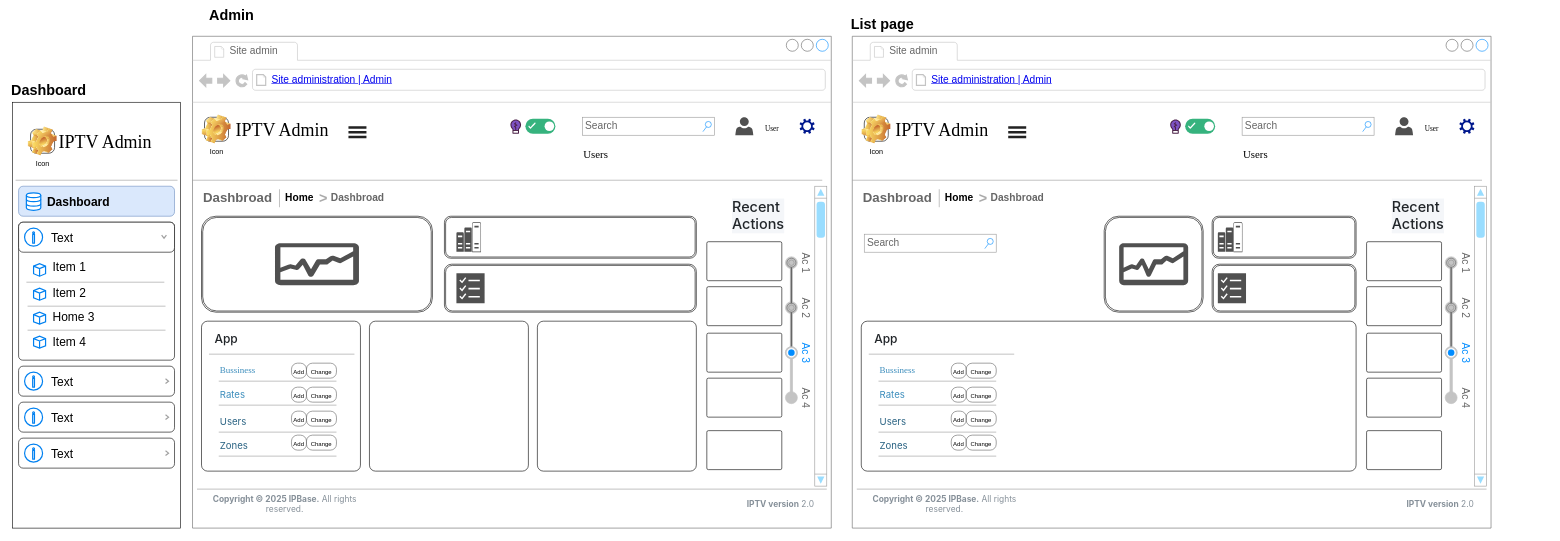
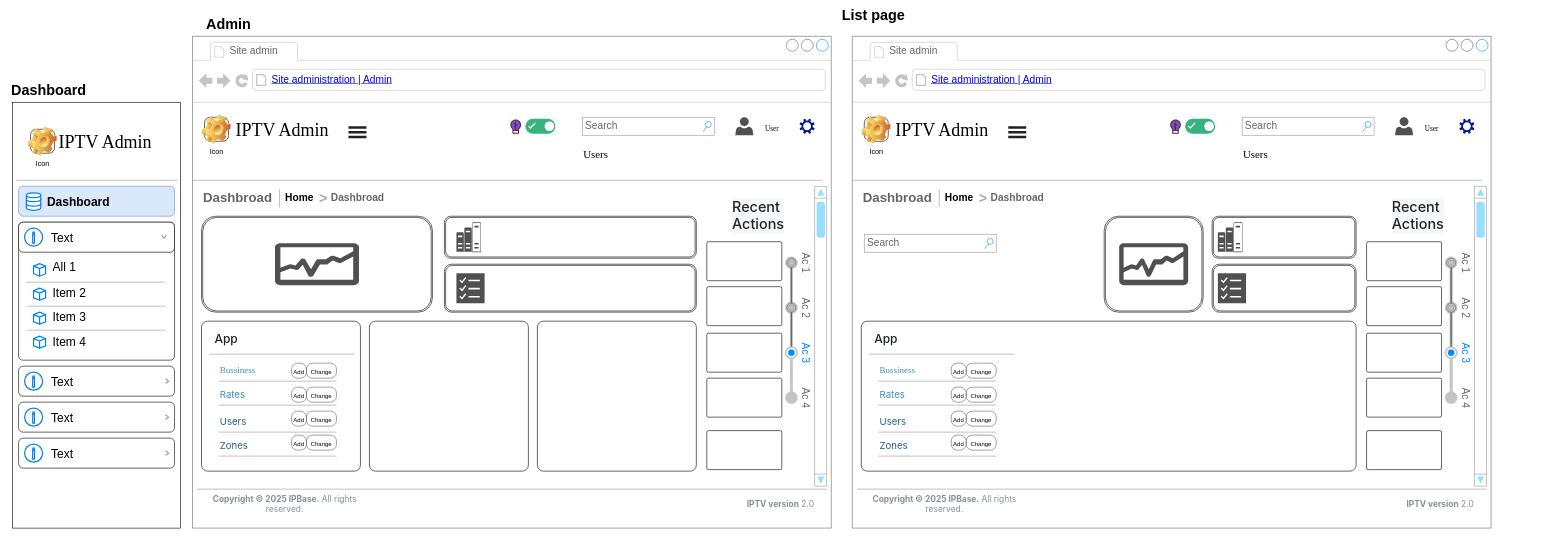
- <mxCell id="160" value="Admin" style="text;strokeColor=none;fillColor=none;html=1;fontSize=24;fontStyle=1;verticalAlign=middle;align=center;" vertex="1" parent="1"><mxGeometry x="335" y="5" width="100" height="40" as="geometry" /></mxCell>
+ <mxCell id="160" value="Admin" style="text;strokeColor=none;fillColor=none;html=1;fontSize=24;fontStyle=1;verticalAlign=middle;align=center;" vertex="1" parent="1"><mxGeometry x="330" y="20" width="100" height="40" as="geometry" /></mxCell>
- <mxCell id="161" value="List page" style="text;strokeColor=none;fillColor=none;html=1;fontSize=24;fontStyle=1;verticalAlign=middle;align=center;" vertex="1" parent="1"><mxGeometry x="1420" y="20" width="100" height="40" as="geometry" /></mxCell>
+ <mxCell id="161" value="List page" style="text;strokeColor=none;fillColor=none;html=1;fontSize=24;fontStyle=1;verticalAlign=middle;align=center;" vertex="1" parent="1"><mxGeometry x="1405" y="5" width="100" height="40" as="geometry" /></mxCell>
- <mxCell id="78" value="&lt;font style=&quot;font-size: 20px;&quot;&gt;Item 1&lt;/font&gt;" style="shape=partialRectangle;html=1;whiteSpace=wrap;connectable=0;strokeColor=inherit;overflow=hidden;fillColor=none;top=0;left=0;bottom=0;right=0;pointerEvents=1;fontSize=12;align=left;spacingLeft=5;" vertex="1" parent="77"><mxGeometry width="210" height="48" as="geometry"><mxRectangle width="210" height="48" as="alternateBounds" /></mxGeometry></mxCell>
+ <mxCell id="78" value="&lt;font style=&quot;font-size: 20px;&quot;&gt;All 1&lt;/font&gt;" style="shape=partialRectangle;html=1;whiteSpace=wrap;connectable=0;strokeColor=inherit;overflow=hidden;fillColor=none;top=0;left=0;bottom=0;right=0;pointerEvents=1;fontSize=12;align=left;spacingLeft=5;" vertex="1" parent="77"><mxGeometry width="210" height="48" as="geometry"><mxRectangle width="210" height="48" as="alternateBounds" /></mxGeometry></mxCell>
- <mxCell id="82" value="&lt;font style=&quot;font-size: 20px;&quot;&gt;Home 3&lt;/font&gt;" style="shape=partialRectangle;html=1;whiteSpace=wrap;connectable=0;strokeColor=inherit;overflow=hidden;fillColor=none;top=0;left=0;bottom=0;right=0;pointerEvents=1;fontSize=12;align=left;spacingLeft=5;" vertex="1" parent="81"><mxGeometry width="210" height="42" as="geometry"><mxRectangle width="210" height="42" as="alternateBounds" /></mxGeometry></mxCell>
+ <mxCell id="82" value="&lt;font style=&quot;font-size: 20px;&quot;&gt;Item 3&lt;/font&gt;" style="shape=partialRectangle;html=1;whiteSpace=wrap;connectable=0;strokeColor=inherit;overflow=hidden;fillColor=none;top=0;left=0;bottom=0;right=0;pointerEvents=1;fontSize=12;align=left;spacingLeft=5;" vertex="1" parent="81"><mxGeometry width="210" height="42" as="geometry"><mxRectangle width="210" height="42" as="alternateBounds" /></mxGeometry></mxCell>
